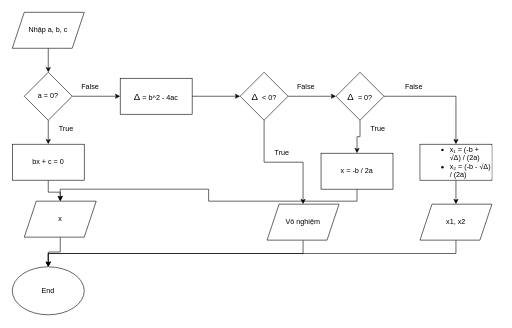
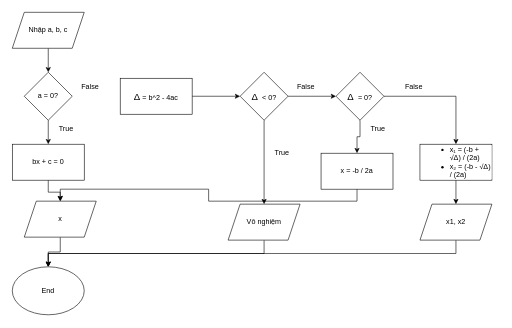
- <mxCell id="5" style="edgeStyle=orthogonalEdgeStyle;rounded=0;orthogonalLoop=1;jettySize=auto;html=1;exitX=1;exitY=0.5;exitDx=0;exitDy=0;entryX=0;entryY=0.5;entryDx=0;entryDy=0;" edge="1" parent="1" source="6" target="10"><mxGeometry relative="1" as="geometry" /></mxCell>
- <mxCell id="15" value="Vô nghiệm" style="shape=parallelogram;perimeter=parallelogramPerimeter;whiteSpace=wrap;html=1;fixedSize=1;" vertex="1" parent="1"><mxGeometry x="445" y="340" width="120" height="60" as="geometry" /></mxCell>
+ <mxCell id="15" value="Vô nghiệm" style="shape=parallelogram;perimeter=parallelogramPerimeter;whiteSpace=wrap;html=1;fixedSize=1;" vertex="1" parent="1"><mxGeometry x="380" y="340" width="120" height="60" as="geometry" /></mxCell>
